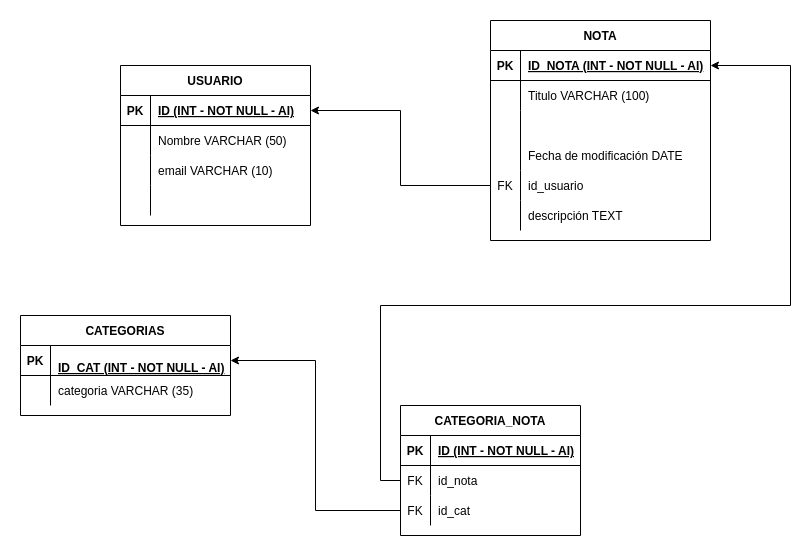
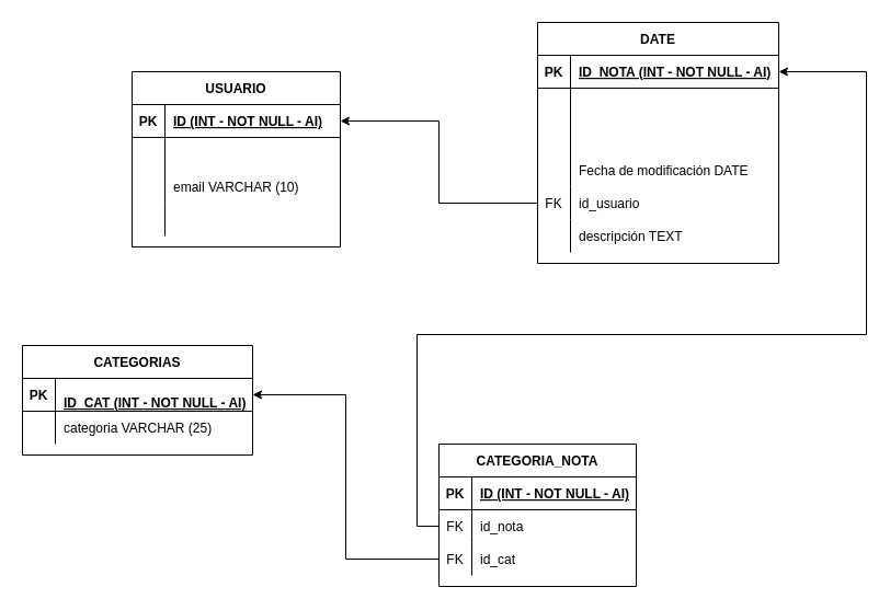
- <mxCell id="15" value="NOTA" style="shape=table;startSize=30;container=1;collapsible=1;childLayout=tableLayout;fixedRows=1;rowLines=0;fontStyle=1;align=center;resizeLast=1;" parent="1" vertex="1"><mxGeometry x="490" y="20" width="220" height="220" as="geometry"><mxRectangle x="500" y="70" width="70" height="30" as="alternateBounds" /></mxGeometry></mxCell>
+ <mxCell id="15" value="DATE" style="shape=table;startSize=30;container=1;collapsible=1;childLayout=tableLayout;fixedRows=1;rowLines=0;fontStyle=1;align=center;resizeLast=1;" parent="1" vertex="1"><mxGeometry x="490" y="20" width="220" height="220" as="geometry"><mxRectangle x="500" y="70" width="70" height="30" as="alternateBounds" /></mxGeometry></mxCell>
- <mxCell id="21" value="Titulo VARCHAR (100)" style="shape=partialRectangle;connectable=0;fillColor=none;top=0;left=0;bottom=0;right=0;align=left;spacingLeft=6;overflow=hidden;" parent="19" vertex="1"><mxGeometry x="30" width="190" height="30" as="geometry" /></mxCell>
- <mxCell id="8" value="Nombre VARCHAR (50)" style="shape=partialRectangle;connectable=0;fillColor=none;top=0;left=0;bottom=0;right=0;align=left;spacingLeft=6;overflow=hidden;" parent="6" vertex="1"><mxGeometry x="30" width="160" height="30" as="geometry" /></mxCell>
- <mxCell id="40" value="categoria VARCHAR (35)" style="shape=partialRectangle;connectable=0;fillColor=none;top=0;left=0;bottom=0;right=0;align=left;spacingLeft=6;overflow=hidden;" parent="38" vertex="1"><mxGeometry x="30" width="180" height="30" as="geometry" /></mxCell>
+ <mxCell id="40" value="categoria VARCHAR (25)" style="shape=partialRectangle;connectable=0;fillColor=none;top=0;left=0;bottom=0;right=0;align=left;spacingLeft=6;overflow=hidden;" parent="38" vertex="1"><mxGeometry x="30" width="180" height="30" as="geometry" /></mxCell>
